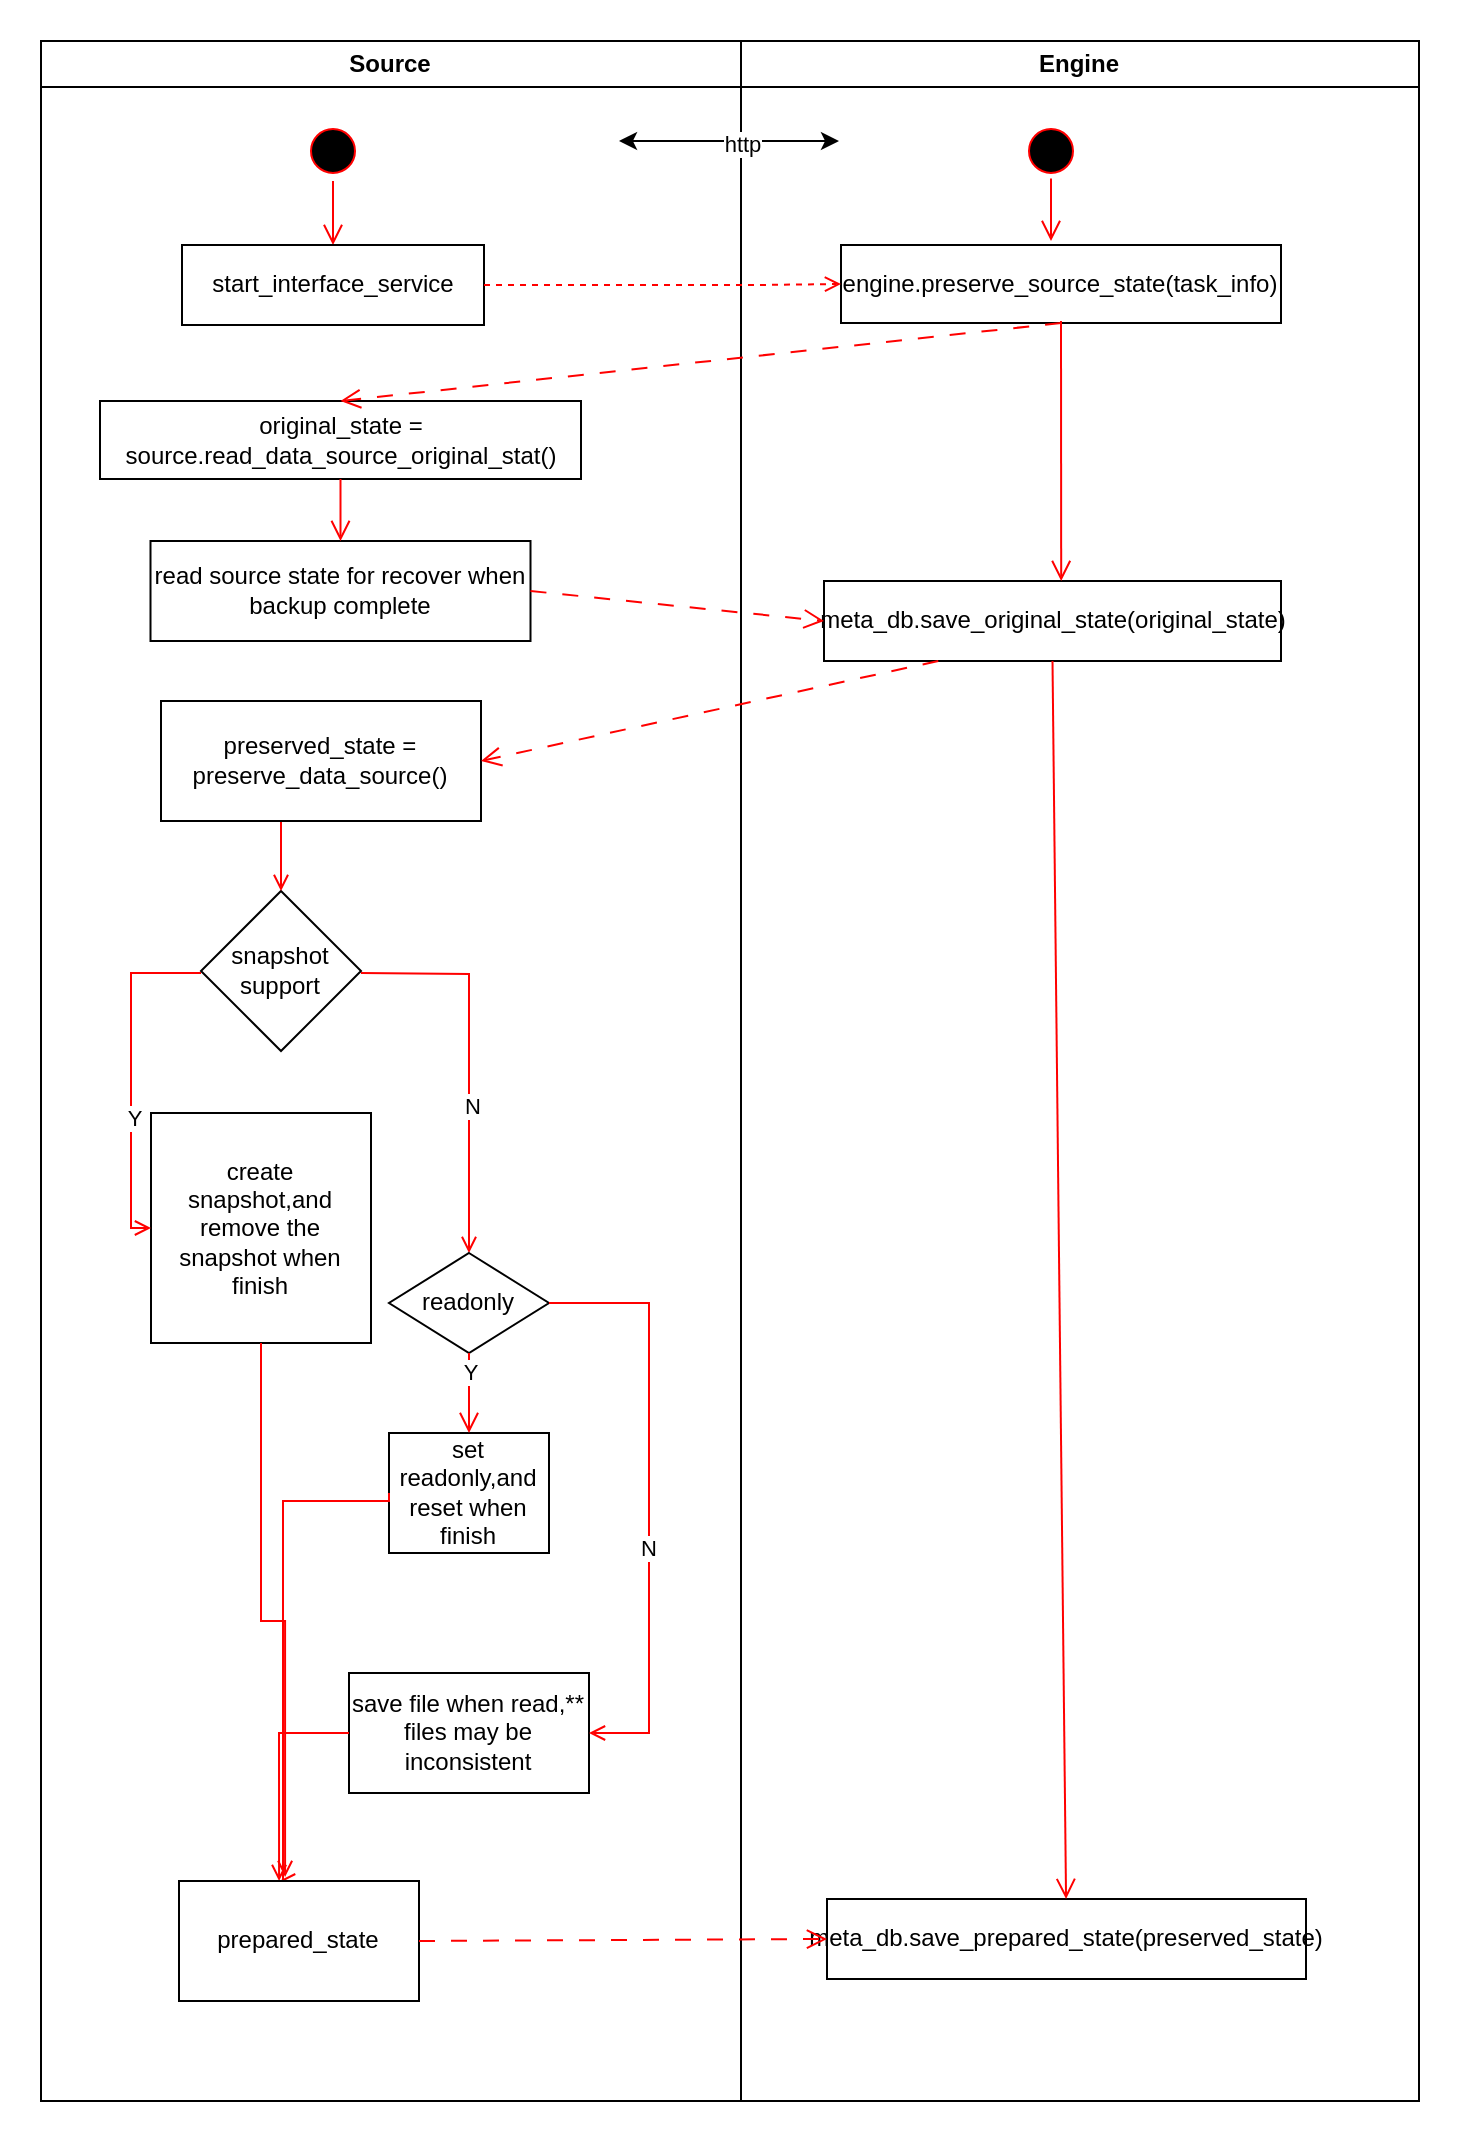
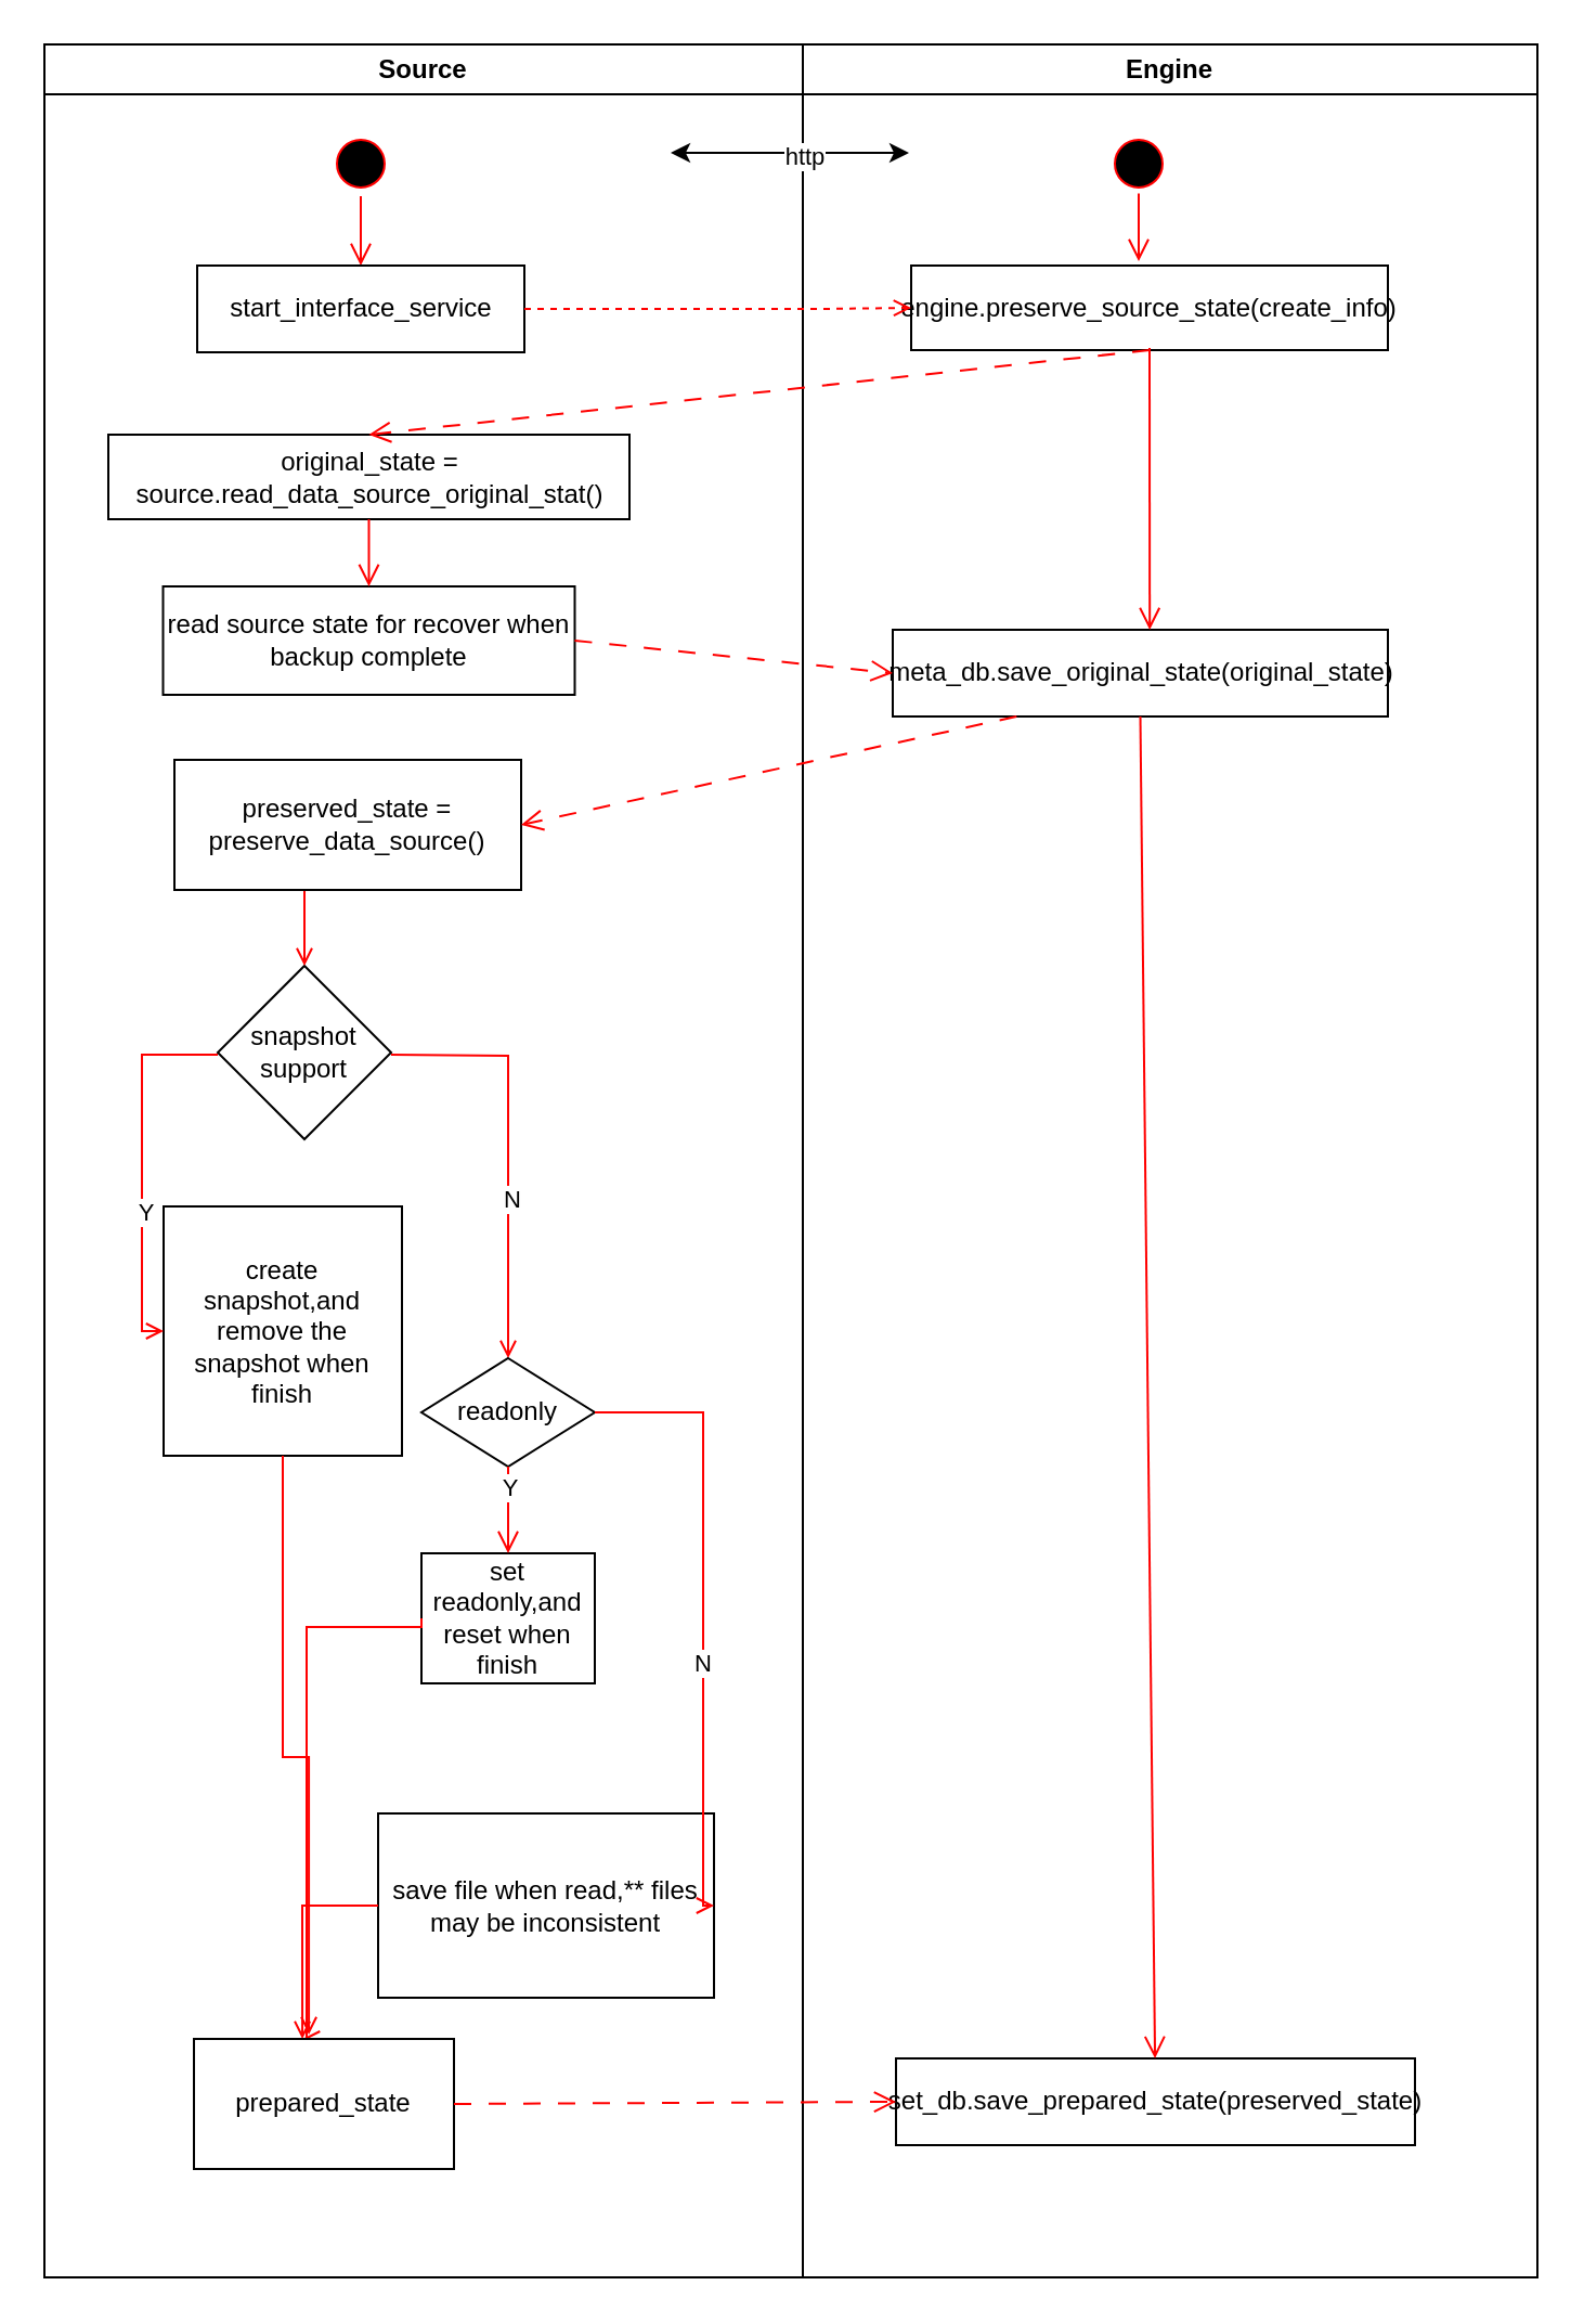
- <mxCell id="31" value="engine.preserve_source_state(task_info)" style="rounded=0;whiteSpace=wrap;html=1;" vertex="1" parent="28"><mxGeometry x="50" y="102" width="220" height="39" as="geometry" /></mxCell>
+ <mxCell id="31" value="engine.preserve_source_state(create_info)" style="rounded=0;whiteSpace=wrap;html=1;" vertex="1" parent="28"><mxGeometry x="50" y="102" width="220" height="39" as="geometry" /></mxCell>
- <mxCell id="16" value="save file when read,** files may be inconsistent" style="rounded=0;whiteSpace=wrap;html=1;" parent="2" vertex="1"><mxGeometry x="154" y="816" width="120" height="60" as="geometry" /></mxCell>
+ <mxCell id="16" value="save file when read,** files may be inconsistent" style="rounded=0;whiteSpace=wrap;html=1;" parent="2" vertex="1"><mxGeometry x="154" y="816" width="155" height="85" as="geometry" /></mxCell>
- <mxCell id="33" value="meta_db.save_prepared_state(preserved_state)" style="rounded=0;whiteSpace=wrap;html=1;" vertex="1" parent="28"><mxGeometry x="43" y="929" width="239.5" height="40" as="geometry" /></mxCell>
+ <mxCell id="33" value="set_db.save_prepared_state(preserved_state)" style="rounded=0;whiteSpace=wrap;html=1;" vertex="1" parent="28"><mxGeometry x="43" y="929" width="239.5" height="40" as="geometry" /></mxCell>
